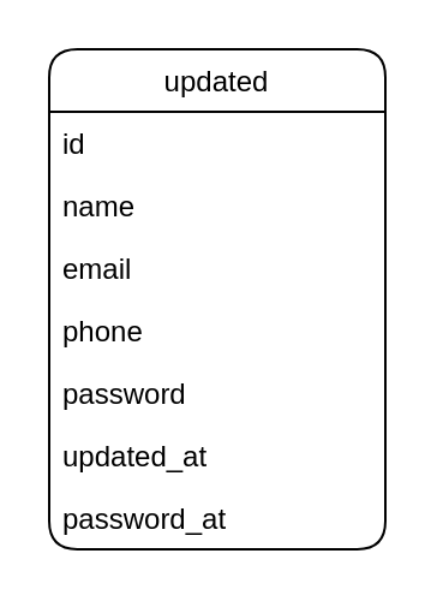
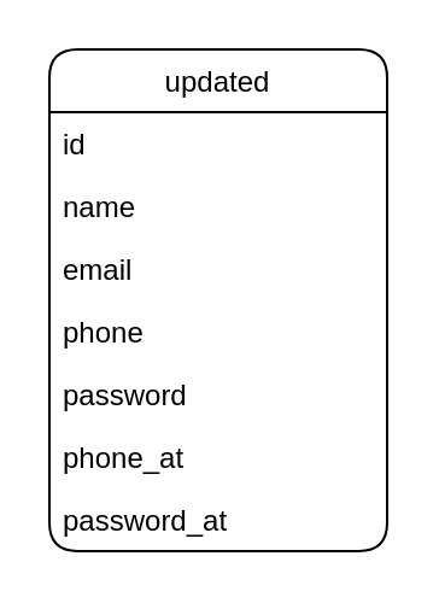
- <mxCell id="8" value="updated_at" style="text;strokeColor=none;fillColor=none;align=left;verticalAlign=top;spacingLeft=4;spacingRight=4;overflow=hidden;rotatable=0;points=[[0,0.5],[1,0.5]];portConstraint=eastwest;" vertex="1" parent="2"><mxGeometry y="156" width="140" height="26" as="geometry" /></mxCell>
+ <mxCell id="8" value="phone_at" style="text;strokeColor=none;fillColor=none;align=left;verticalAlign=top;spacingLeft=4;spacingRight=4;overflow=hidden;rotatable=0;points=[[0,0.5],[1,0.5]];portConstraint=eastwest;" vertex="1" parent="2"><mxGeometry y="156" width="140" height="26" as="geometry" /></mxCell>
